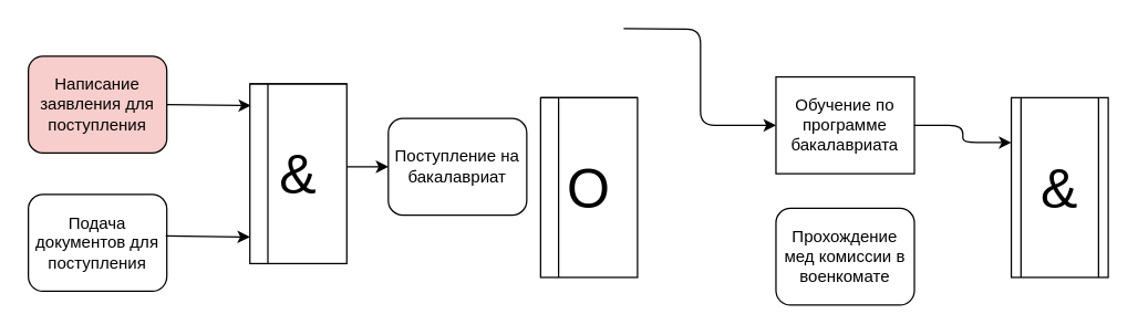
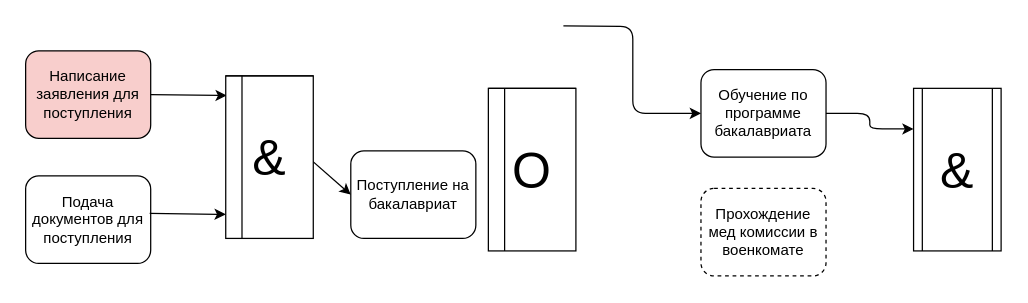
- <mxCell id="8" value="Обучение по программе бакалавриата" style="whiteSpace=wrap;html=1;rounded=0;" vertex="1" parent="1"><mxGeometry x="560" y="55" width="100" height="70" as="geometry" /></mxCell>
+ <mxCell id="8" value="Обучение по программе бакалавриата" style="rounded=1;whiteSpace=wrap;html=1;" vertex="1" parent="1"><mxGeometry x="560" y="55" width="100" height="70" as="geometry" /></mxCell>
- <mxCell id="6" value="Поступление на бакалавриат" style="rounded=1;whiteSpace=wrap;html=1;" vertex="1" parent="1"><mxGeometry x="280" y="85" width="100" height="70" as="geometry" /></mxCell>
+ <mxCell id="6" value="Поступление на бакалавриат" style="rounded=1;whiteSpace=wrap;html=1;" vertex="1" parent="1"><mxGeometry x="280" y="120" width="100" height="70" as="geometry" /></mxCell>
- <mxCell id="9" value="Прохождение мед комиссии в военкомате" style="rounded=1;whiteSpace=wrap;html=1;" vertex="1" parent="1"><mxGeometry x="560" y="150" width="100" height="70" as="geometry" /></mxCell>
+ <mxCell id="9" value="Прохождение мед комиссии в военкомате" style="rounded=1;whiteSpace=wrap;html=1;dashed=1;" vertex="1" parent="1"><mxGeometry x="560" y="150" width="100" height="70" as="geometry" /></mxCell>
